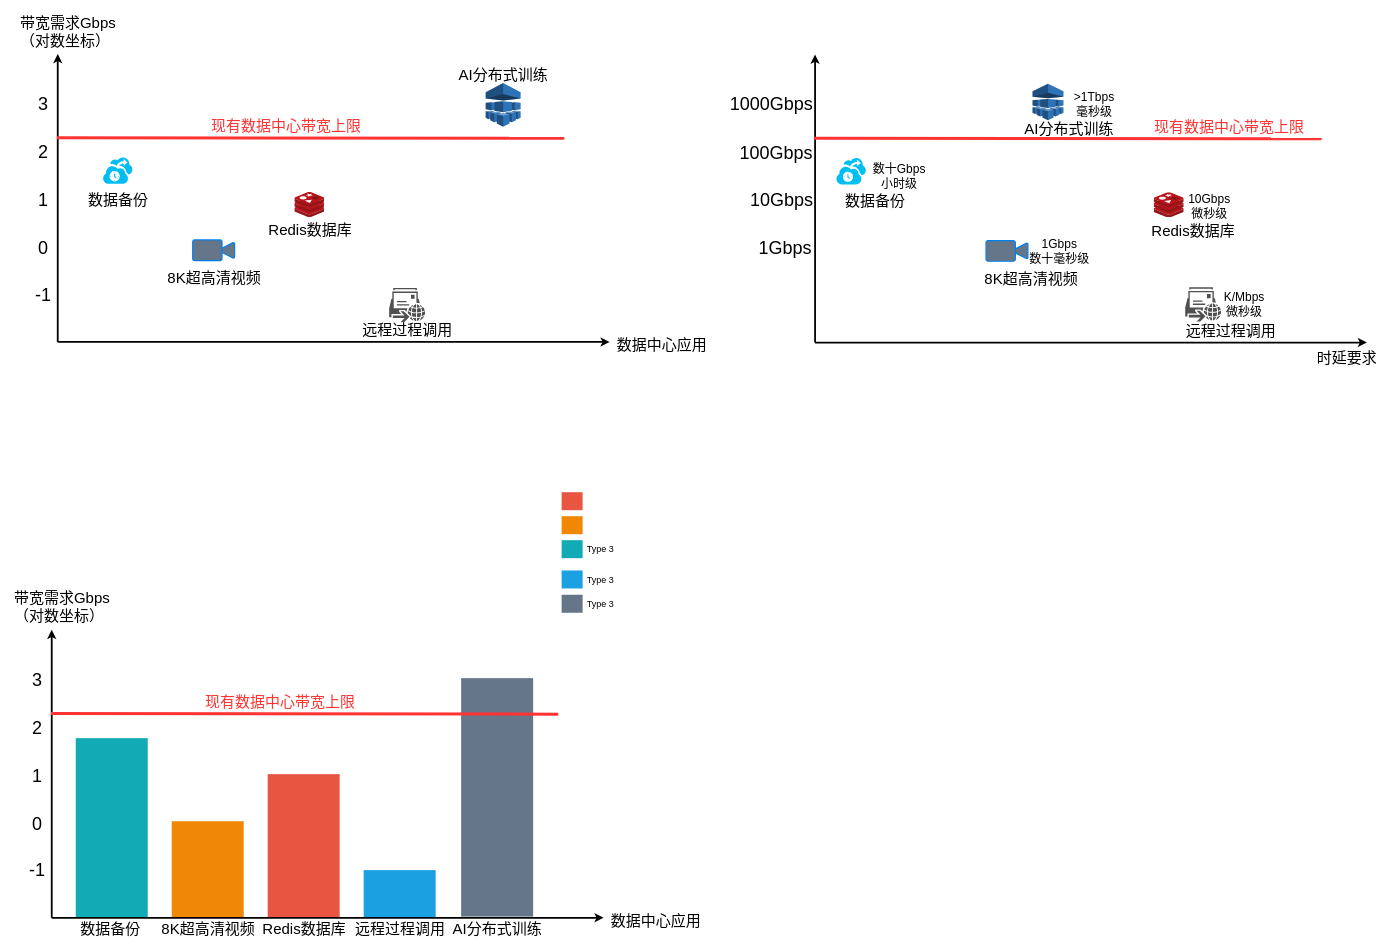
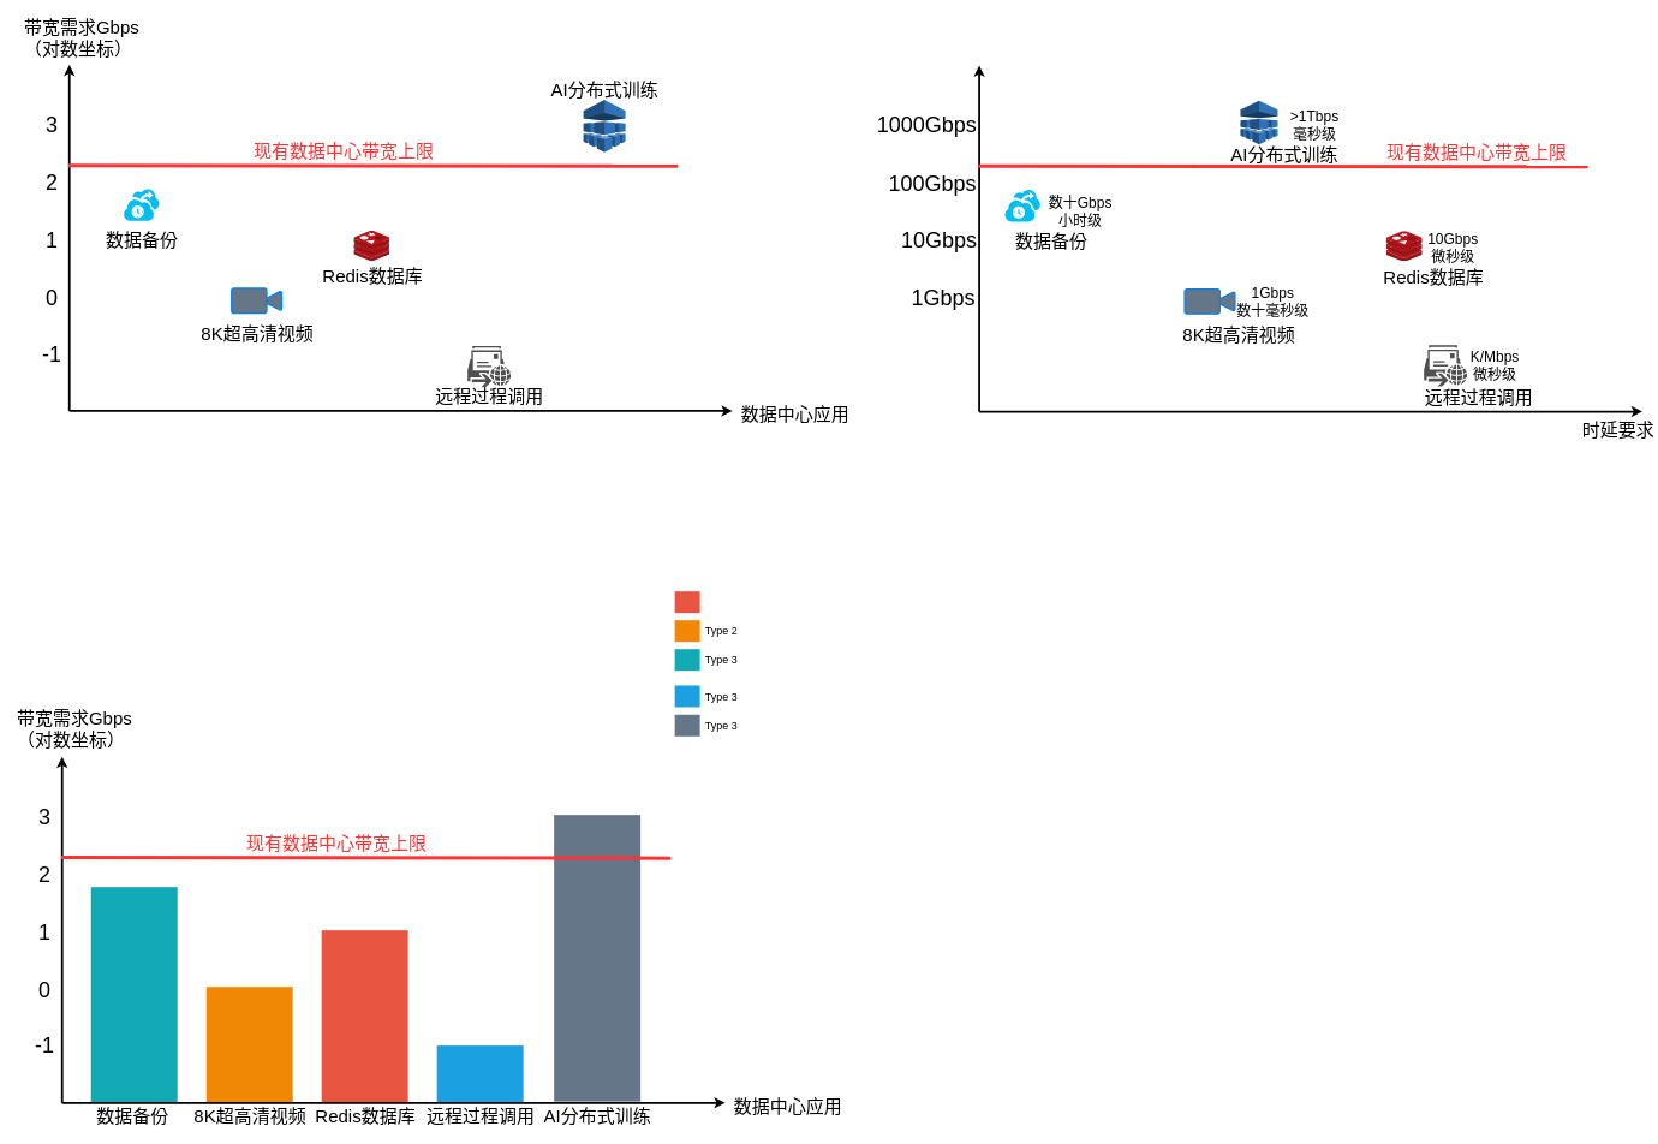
+ <mxCell id="15" value="Type 2" style="text;spacingTop=-5;html=1;points=[];fontSize=15;" parent="1" vertex="1"><mxGeometry x="975.5" y="865" width="80" height="20" as="geometry" /></mxCell>
